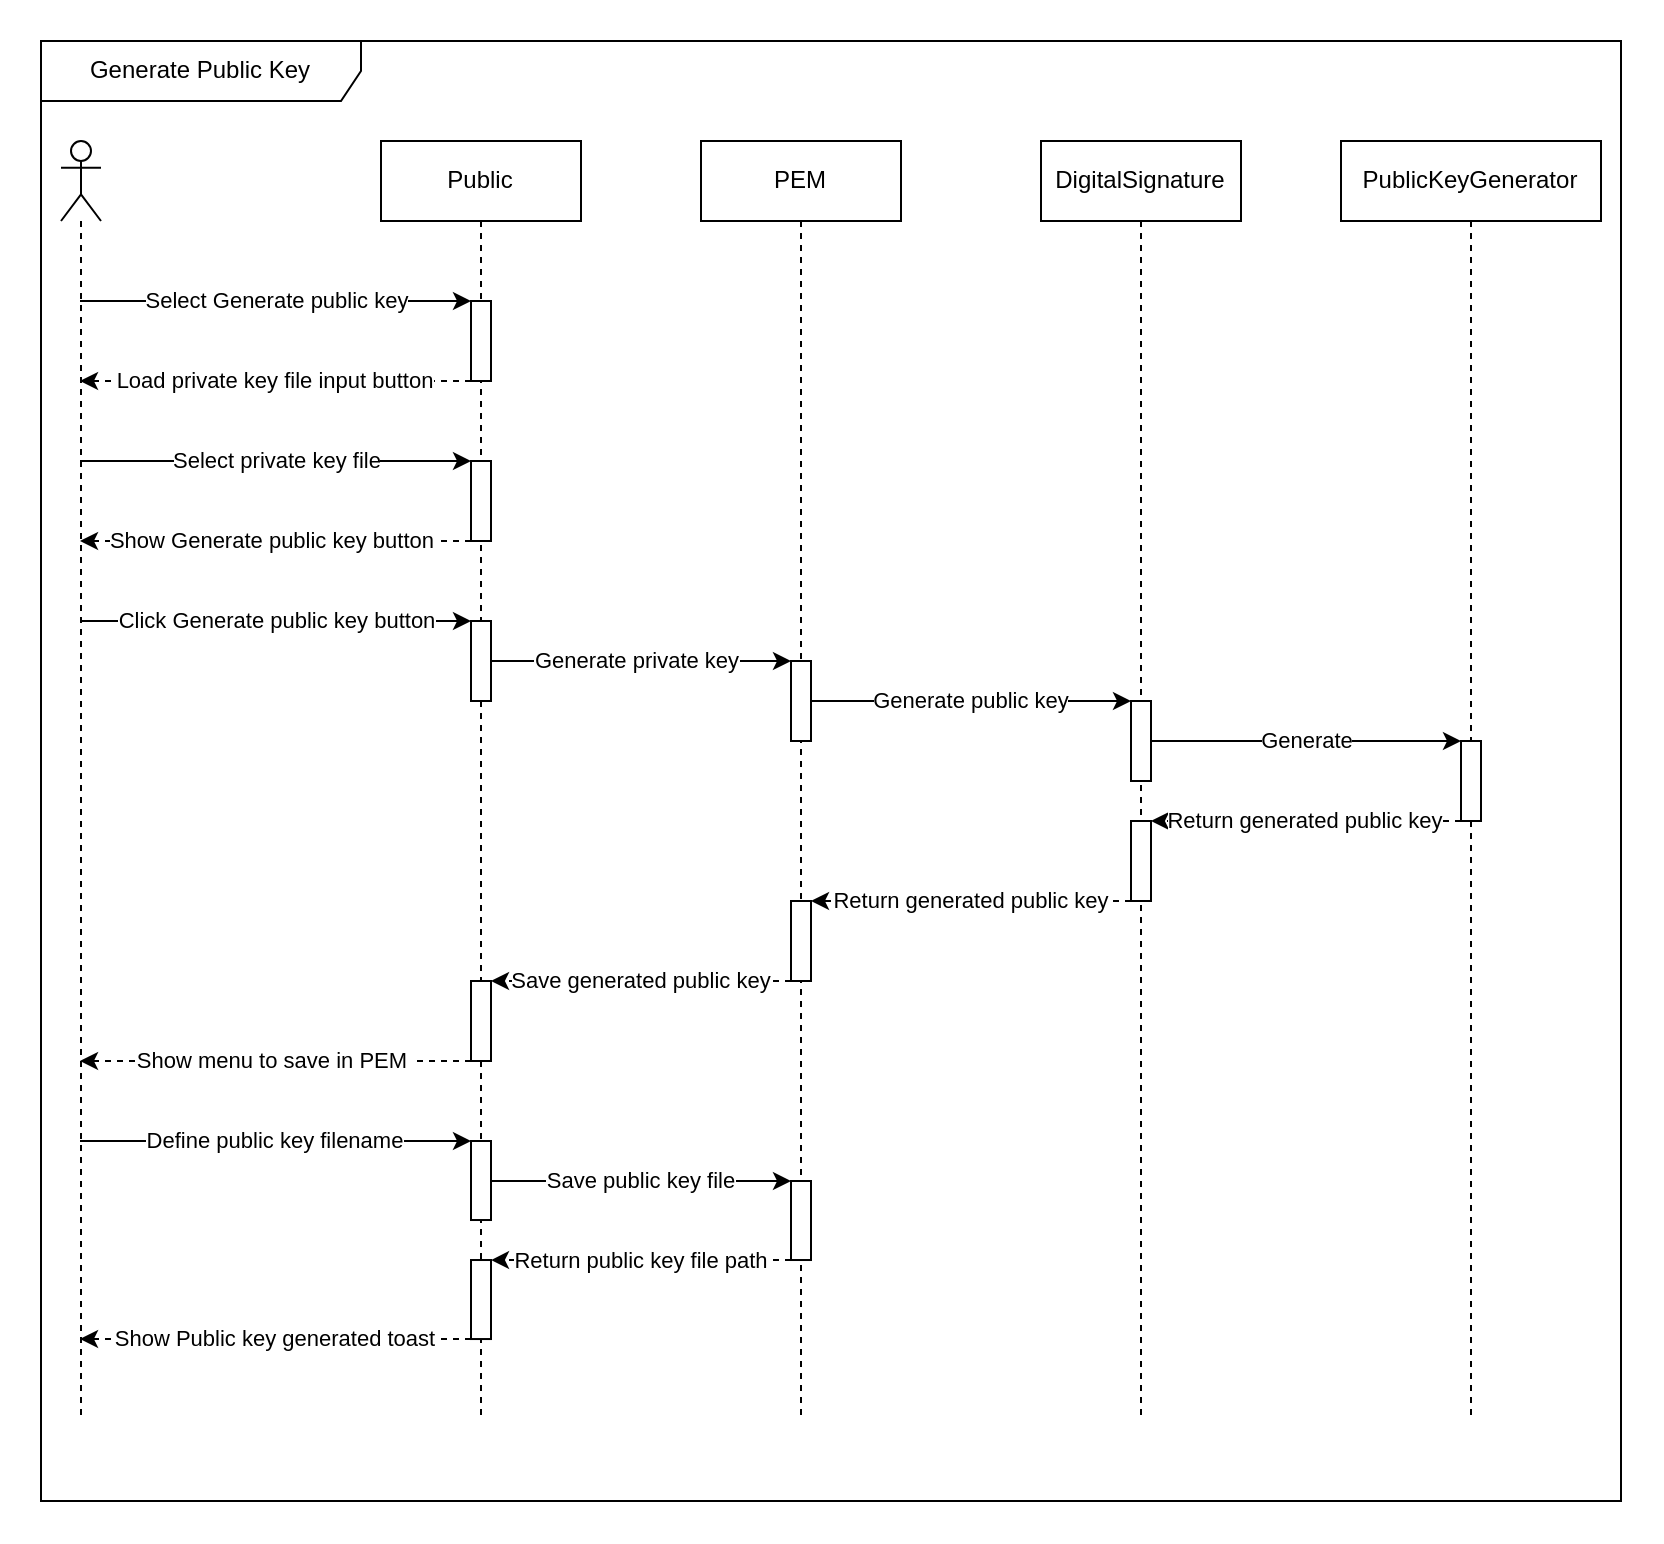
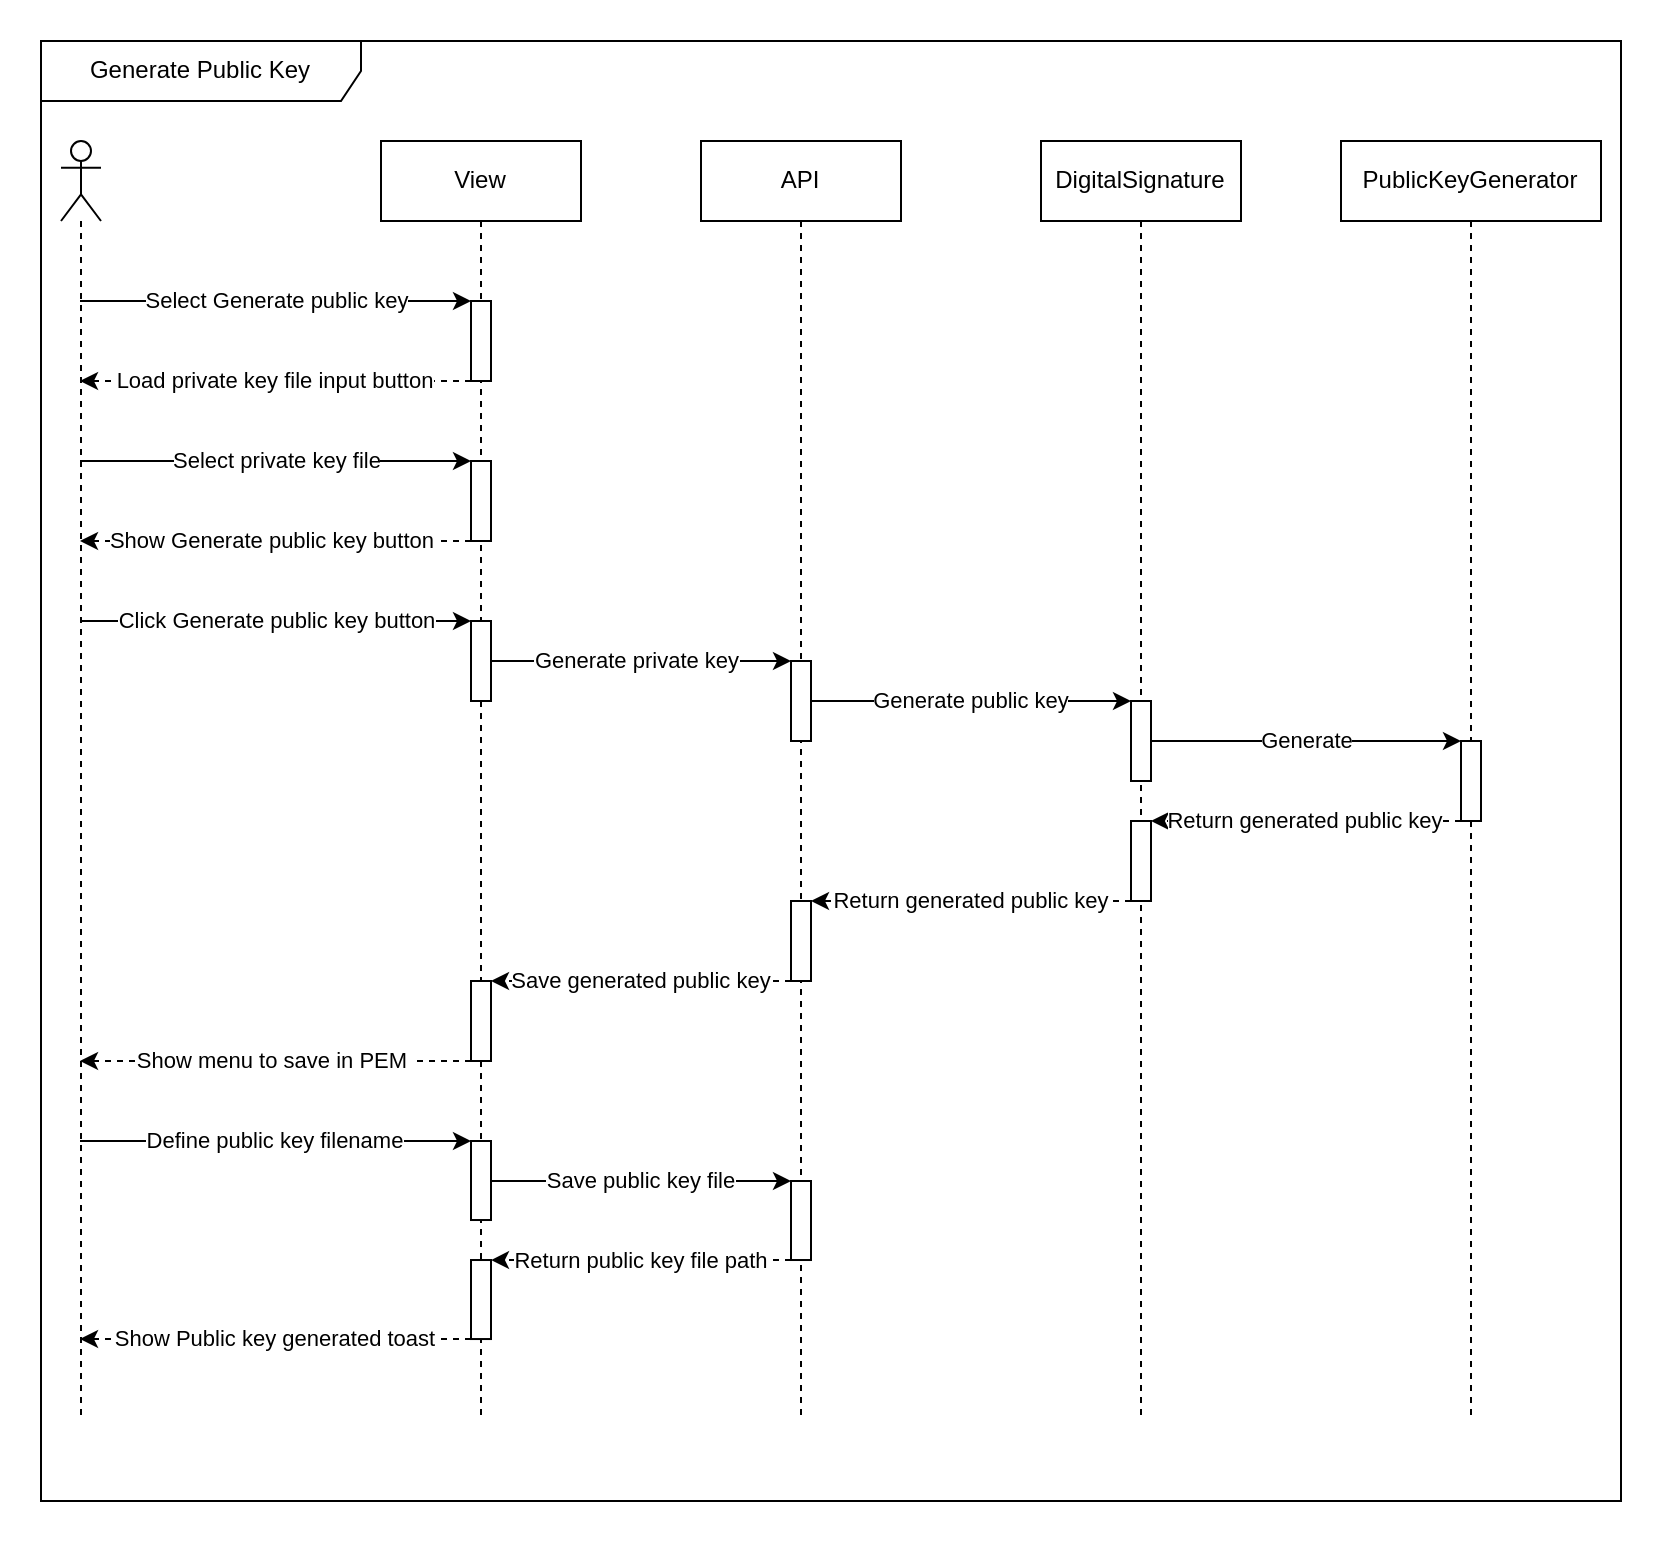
- <mxCell id="18" value="Public" style="shape=umlLifeline;perimeter=lifelinePerimeter;whiteSpace=wrap;html=1;container=1;collapsible=0;recursiveResize=0;outlineConnect=0;fillColor=none;" parent="1" vertex="1"><mxGeometry x="190" y="70" width="100" height="640" as="geometry" /></mxCell>
+ <mxCell id="18" value="View" style="shape=umlLifeline;perimeter=lifelinePerimeter;whiteSpace=wrap;html=1;container=1;collapsible=0;recursiveResize=0;outlineConnect=0;fillColor=none;" parent="1" vertex="1"><mxGeometry x="190" y="70" width="100" height="640" as="geometry" /></mxCell>
- <mxCell id="24" value="PEM" style="shape=umlLifeline;perimeter=lifelinePerimeter;whiteSpace=wrap;html=1;container=1;collapsible=0;recursiveResize=0;outlineConnect=0;fillColor=none;" parent="1" vertex="1"><mxGeometry x="350" y="70" width="100" height="640" as="geometry" /></mxCell>
+ <mxCell id="24" value="API" style="shape=umlLifeline;perimeter=lifelinePerimeter;whiteSpace=wrap;html=1;container=1;collapsible=0;recursiveResize=0;outlineConnect=0;fillColor=none;" parent="1" vertex="1"><mxGeometry x="350" y="70" width="100" height="640" as="geometry" /></mxCell>
